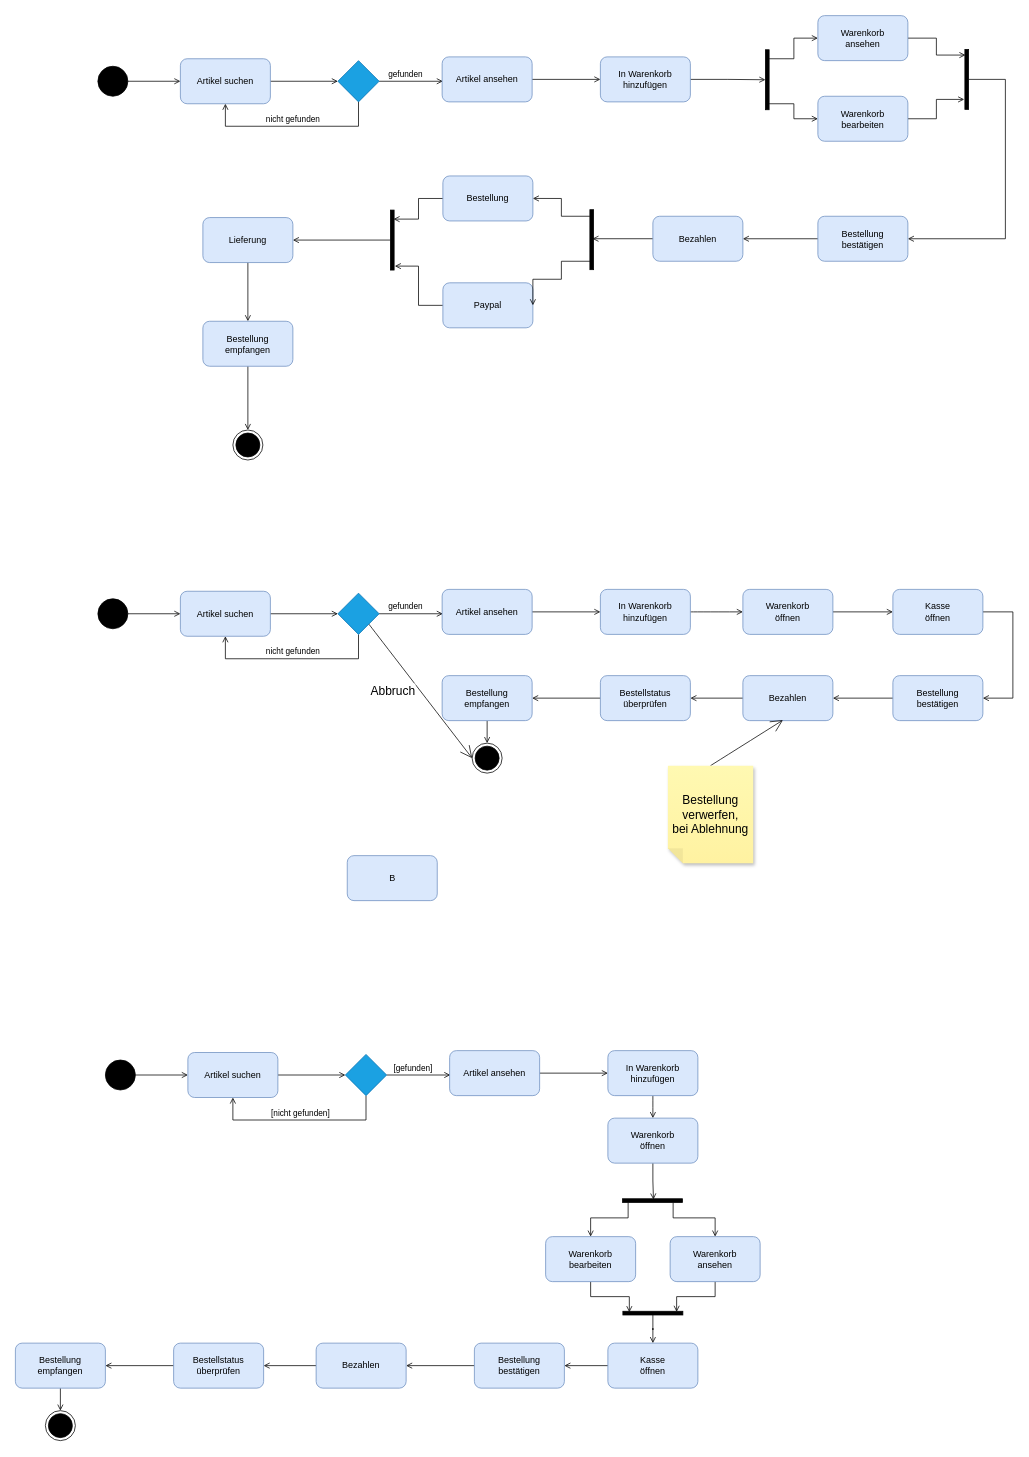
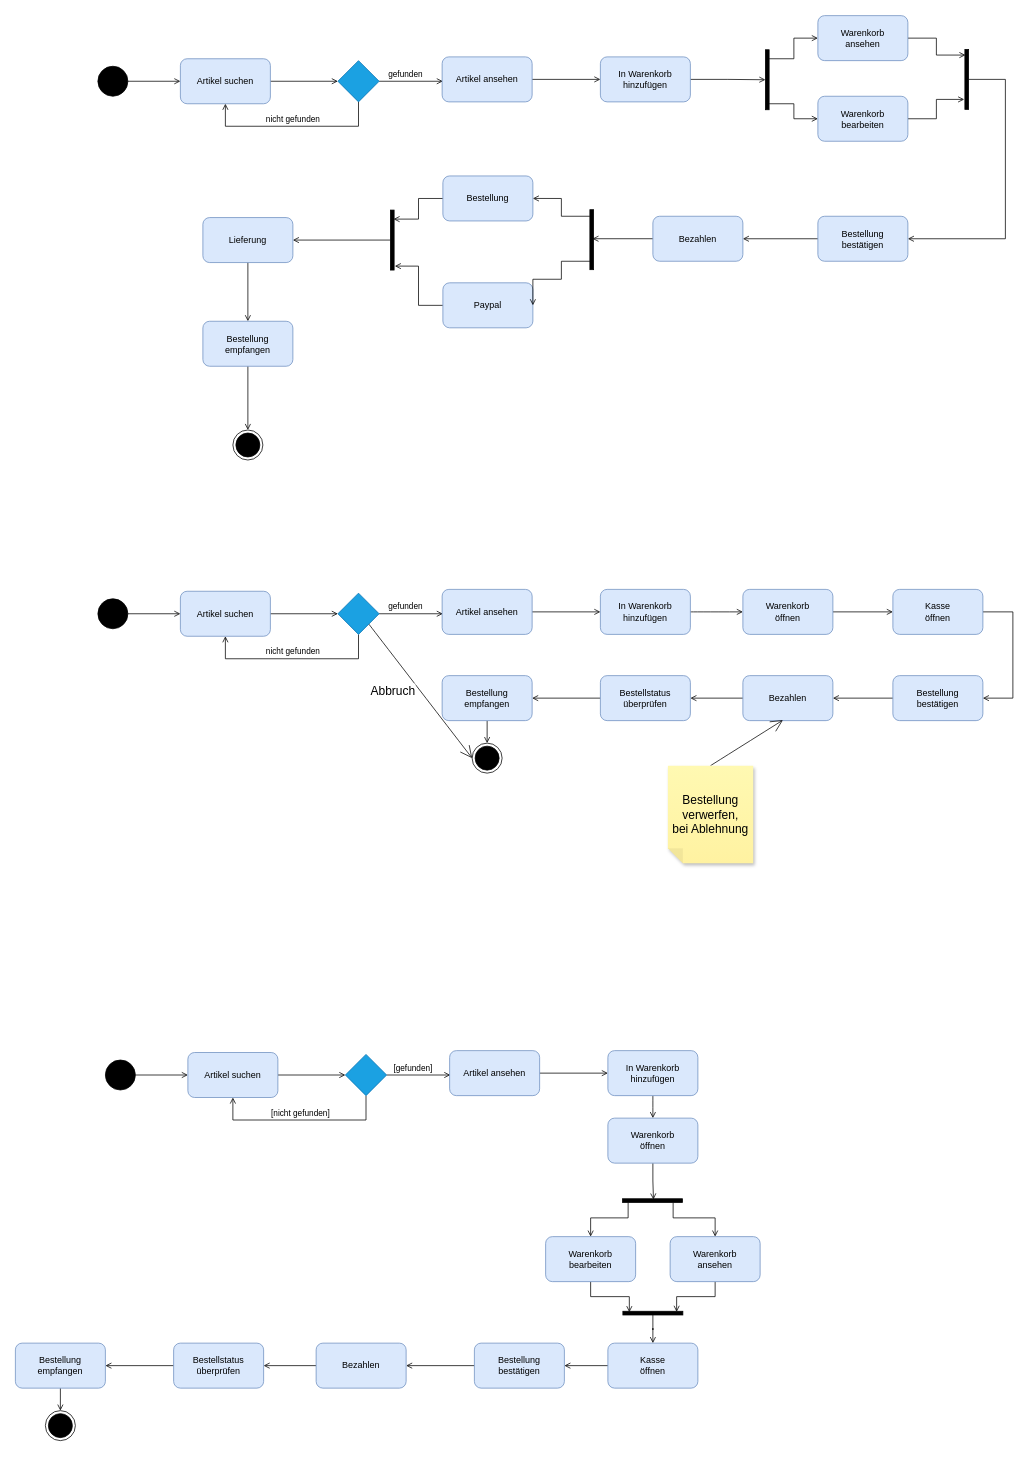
- <mxCell id="70" value="B" style="rounded=1;whiteSpace=wrap;html=1;fillColor=#dae8fc;strokeColor=#6c8ebf;" parent="1" vertex="1"><mxGeometry x="462.5" y="1140" width="120" height="60" as="geometry" /></mxCell>
